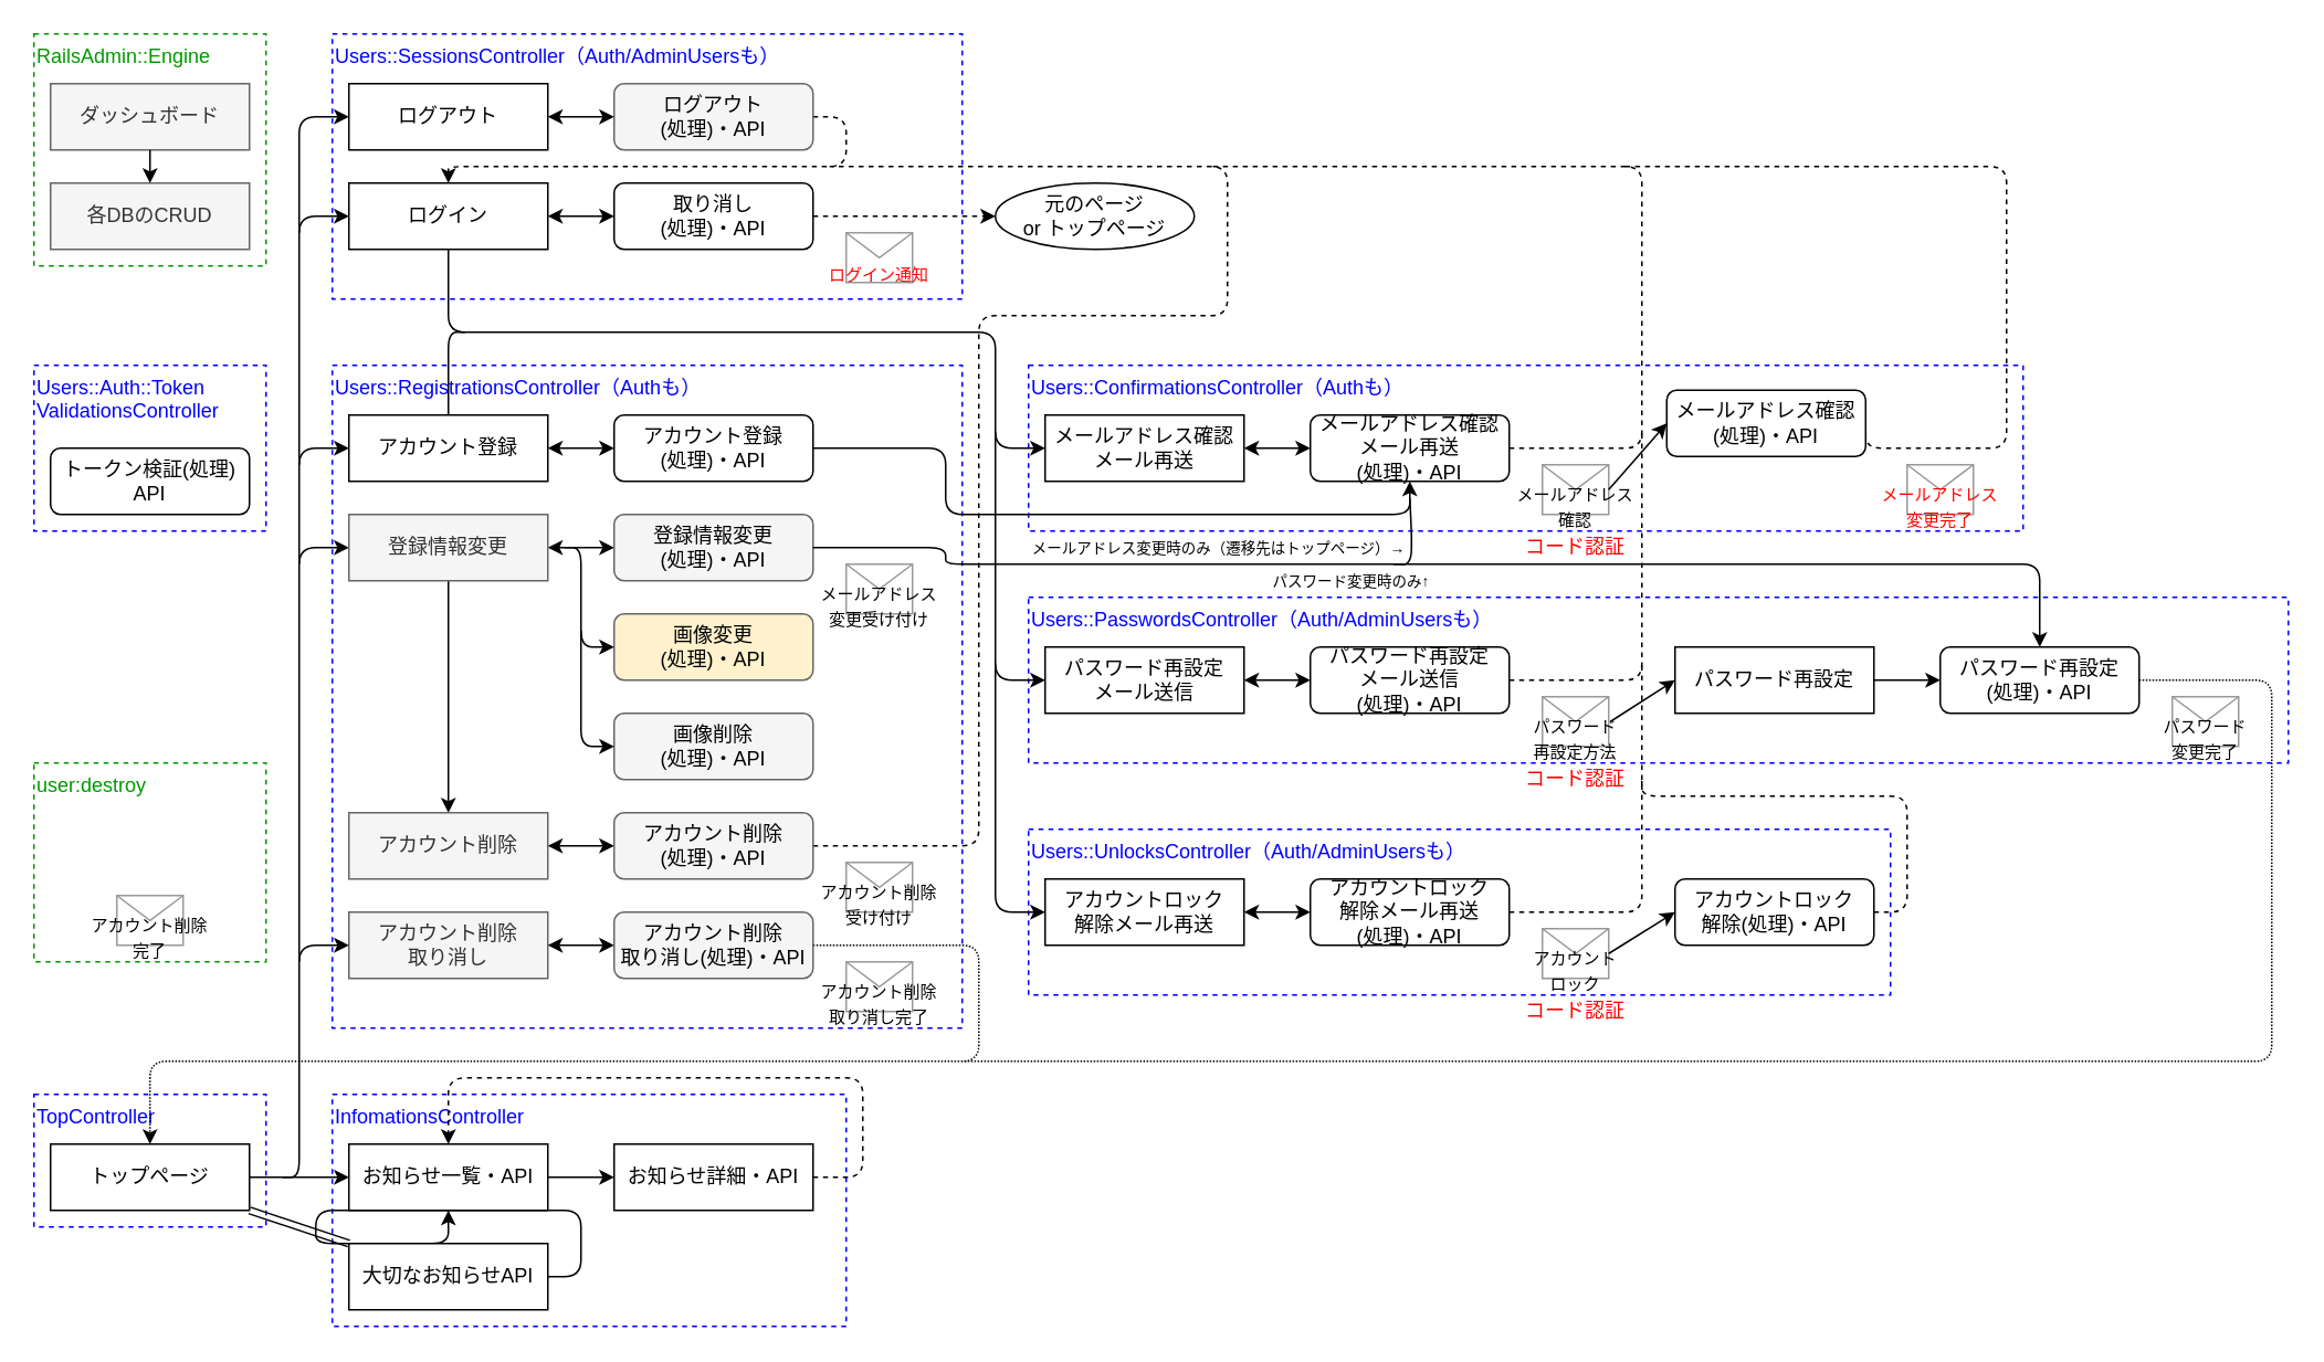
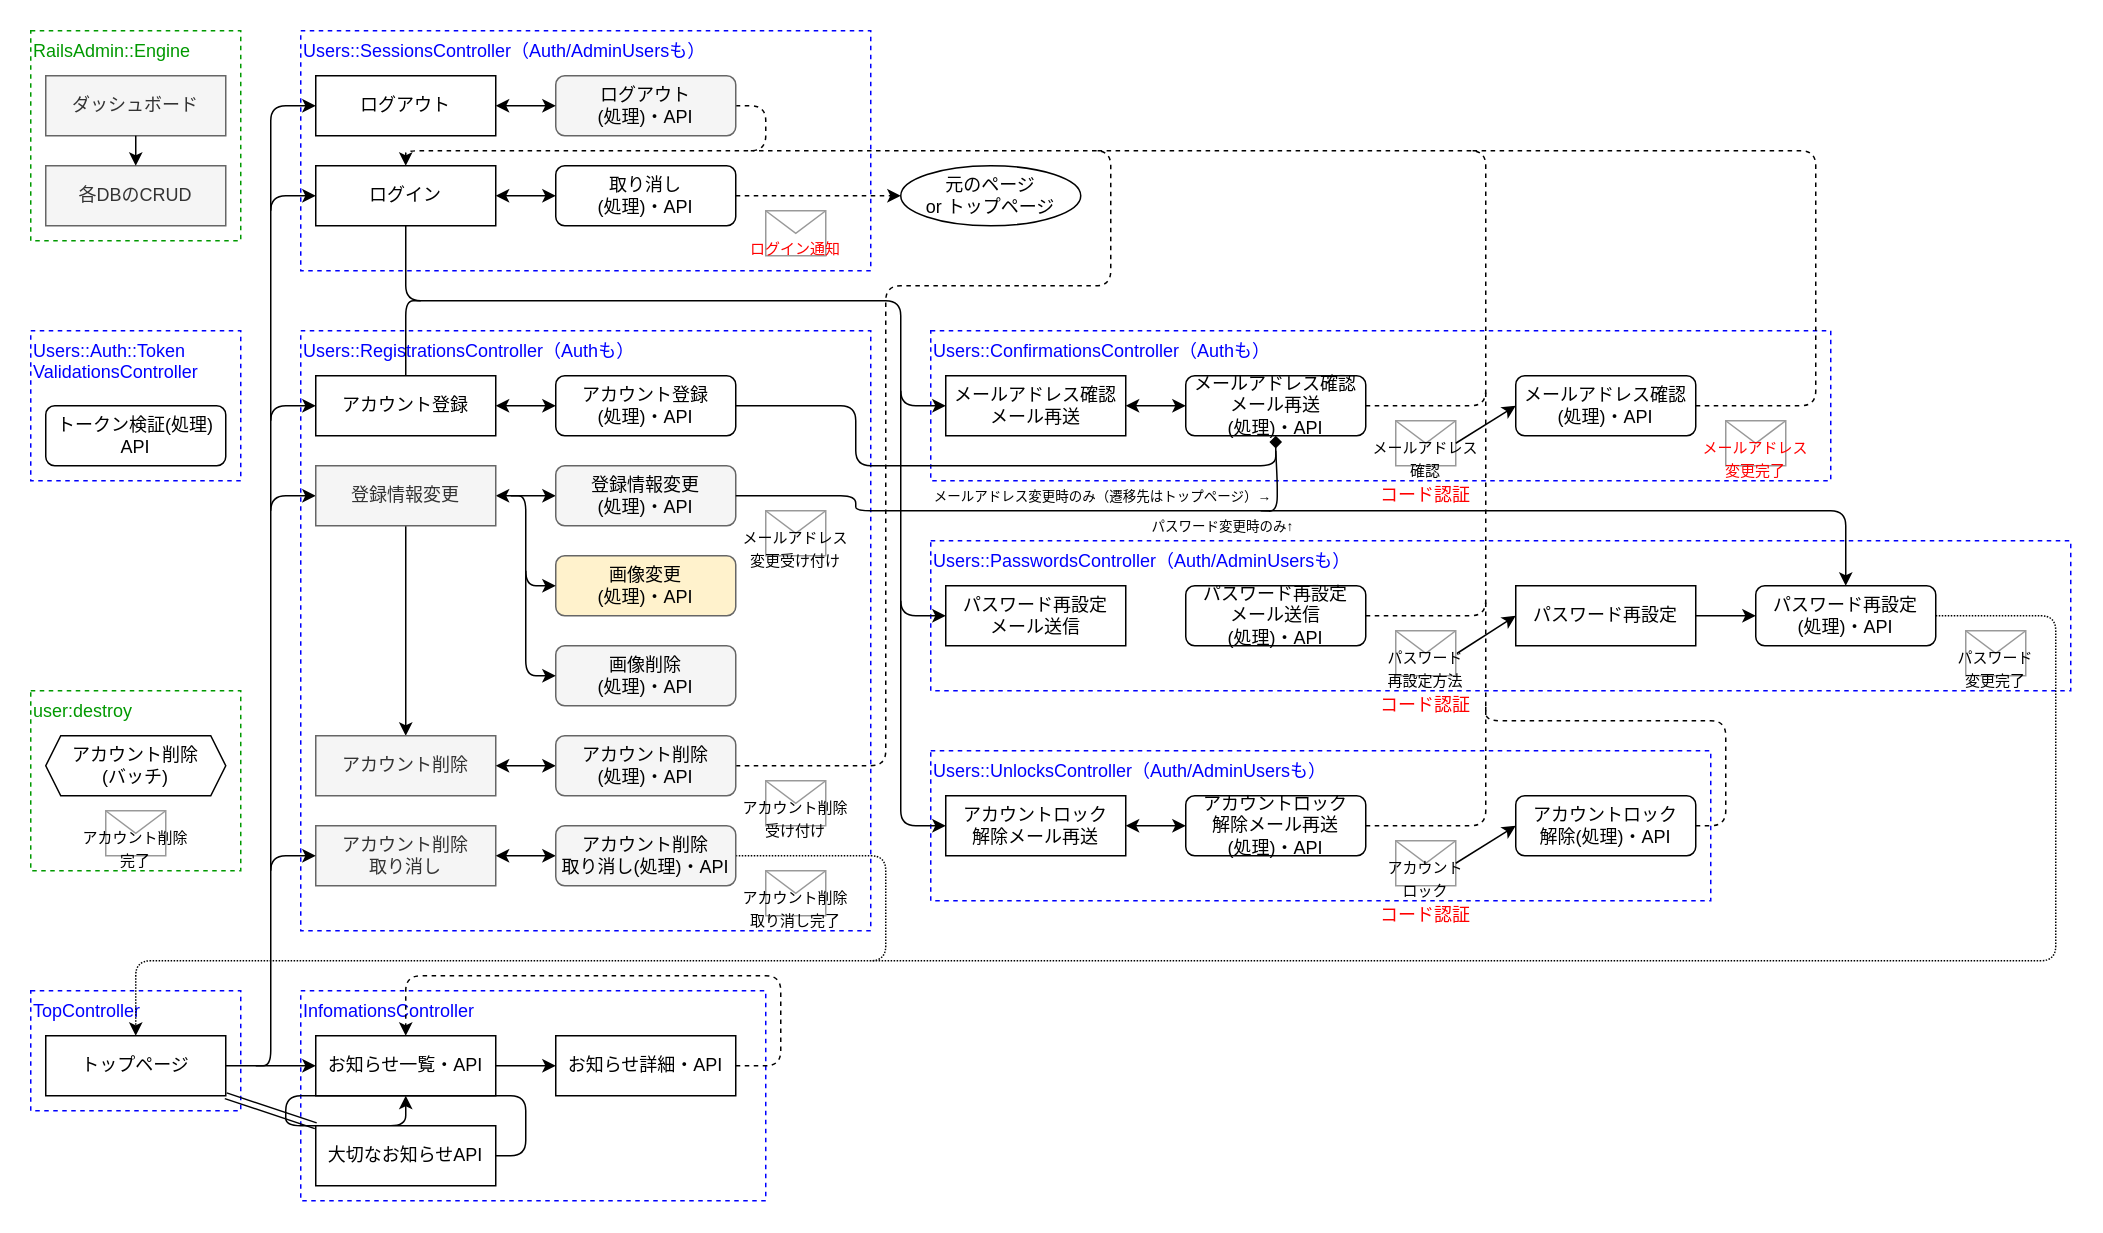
- <mxCell id="40" value="&lt;span&gt;メールアドレス確認&lt;br&gt;(処理)&lt;/span&gt;・API&lt;span&gt;&lt;br&gt;&lt;/span&gt;" style="rounded=1;whiteSpace=wrap;html=1;" parent="1" vertex="1"><mxGeometry x="1005" y="235" width="120" height="40" as="geometry" /></mxCell>
+ <mxCell id="40" value="&lt;span&gt;メールアドレス確認&lt;br&gt;(処理)&lt;/span&gt;・API&lt;span&gt;&lt;br&gt;&lt;/span&gt;" style="rounded=1;whiteSpace=wrap;html=1;" parent="1" vertex="1"><mxGeometry x="1010" y="250" width="120" height="40" as="geometry" /></mxCell>
- <mxCell id="55" style="edgeStyle=orthogonalEdgeStyle;rounded=1;orthogonalLoop=1;jettySize=auto;html=1;exitX=1;exitY=0.5;exitDx=0;exitDy=0;entryX=0.5;entryY=1;entryDx=0;entryDy=0;" parent="1" source="18" target="38" edge="1"><mxGeometry relative="1" as="geometry"><mxPoint x="930" y="300" as="targetPoint" /><Array as="points"><mxPoint x="570" y="270" /><mxPoint x="570" y="310" /><mxPoint x="850" y="310" /></Array></mxGeometry></mxCell>
+ <mxCell id="55" style="edgeStyle=orthogonalEdgeStyle;rounded=1;orthogonalLoop=1;jettySize=auto;html=1;exitX=1;exitY=0.5;exitDx=0;exitDy=0;entryX=0.5;entryY=1;entryDx=0;entryDy=0;endArrow=diamond;" parent="1" source="18" target="38" edge="1"><mxGeometry relative="1" as="geometry"><mxPoint x="930" y="300" as="targetPoint" /><Array as="points"><mxPoint x="570" y="270" /><mxPoint x="570" y="310" /><mxPoint x="850" y="310" /></Array></mxGeometry></mxCell>
- <mxCell id="47" style="rounded=1;orthogonalLoop=1;jettySize=auto;html=1;exitX=1;exitY=0.5;exitDx=0;exitDy=0;entryX=0;entryY=0.5;entryDx=0;entryDy=0;endArrow=classic;endFill=1;startArrow=classic;startFill=1;" parent="1" source="48" target="49" edge="1"><mxGeometry relative="1" as="geometry" /></mxCell>
+ <mxCell id="83" value="&lt;font color=&quot;#000000&quot;&gt;アカウント削除&lt;br&gt;(バッチ)&lt;/font&gt;" style="shape=hexagon;perimeter=hexagonPerimeter2;whiteSpace=wrap;html=1;fixedSize=1;strokeColor=#000000;fillColor=#ffffff;fontColor=#FF0000;size=10;" parent="1" vertex="1"><mxGeometry x="30" y="490" width="120" height="40" as="geometry" /></mxCell>
